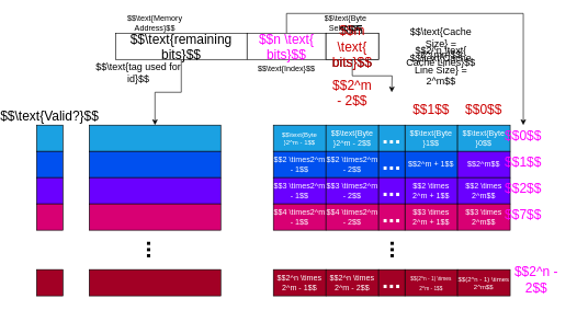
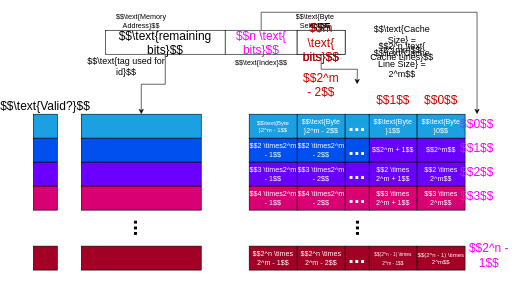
- <mxCell id="18" value="$$2^m + 1$$" style="rounded=0;whiteSpace=wrap;html=1;fillColor=#0050ef;fontColor=#ffffff;strokeColor=#000000;" vertex="1" parent="1"><mxGeometry x="580" y="230" width="80" height="40" as="geometry" /></mxCell>
+ <mxCell id="18" value="$$2^m + 1$$" style="rounded=0;whiteSpace=wrap;html=1;fillColor=#6a00ff;fontColor=#ffffff;strokeColor=#000000;" vertex="1" parent="1"><mxGeometry x="580" y="230" width="80" height="40" as="geometry" /></mxCell>
- <mxCell id="40" value="$$7$$" style="text;html=1;strokeColor=none;fillColor=none;align=center;verticalAlign=middle;whiteSpace=wrap;rounded=0;fontSize=20;fontColor=#FF00FF;" vertex="1" parent="1"><mxGeometry x="740" y="310" width="40" height="30" as="geometry" /></mxCell>
+ <mxCell id="40" value="$$3$$" style="text;html=1;strokeColor=none;fillColor=none;align=center;verticalAlign=middle;whiteSpace=wrap;rounded=0;fontSize=20;fontColor=#FF00FF;" vertex="1" parent="1"><mxGeometry x="740" y="310" width="40" height="30" as="geometry" /></mxCell>
- <mxCell id="41" value="$$2^n - 2$$" style="text;html=1;strokeColor=none;fillColor=none;align=center;verticalAlign=middle;whiteSpace=wrap;rounded=0;fontSize=20;fontColor=#FF00FF;" vertex="1" parent="1"><mxGeometry x="740" y="410" width="80" height="30" as="geometry" /></mxCell>
+ <mxCell id="41" value="$$2^n - 1$$" style="text;html=1;strokeColor=none;fillColor=none;align=center;verticalAlign=middle;whiteSpace=wrap;rounded=0;fontSize=20;fontColor=#FF00FF;" vertex="1" parent="1"><mxGeometry x="740" y="410" width="80" height="30" as="geometry" /></mxCell>
